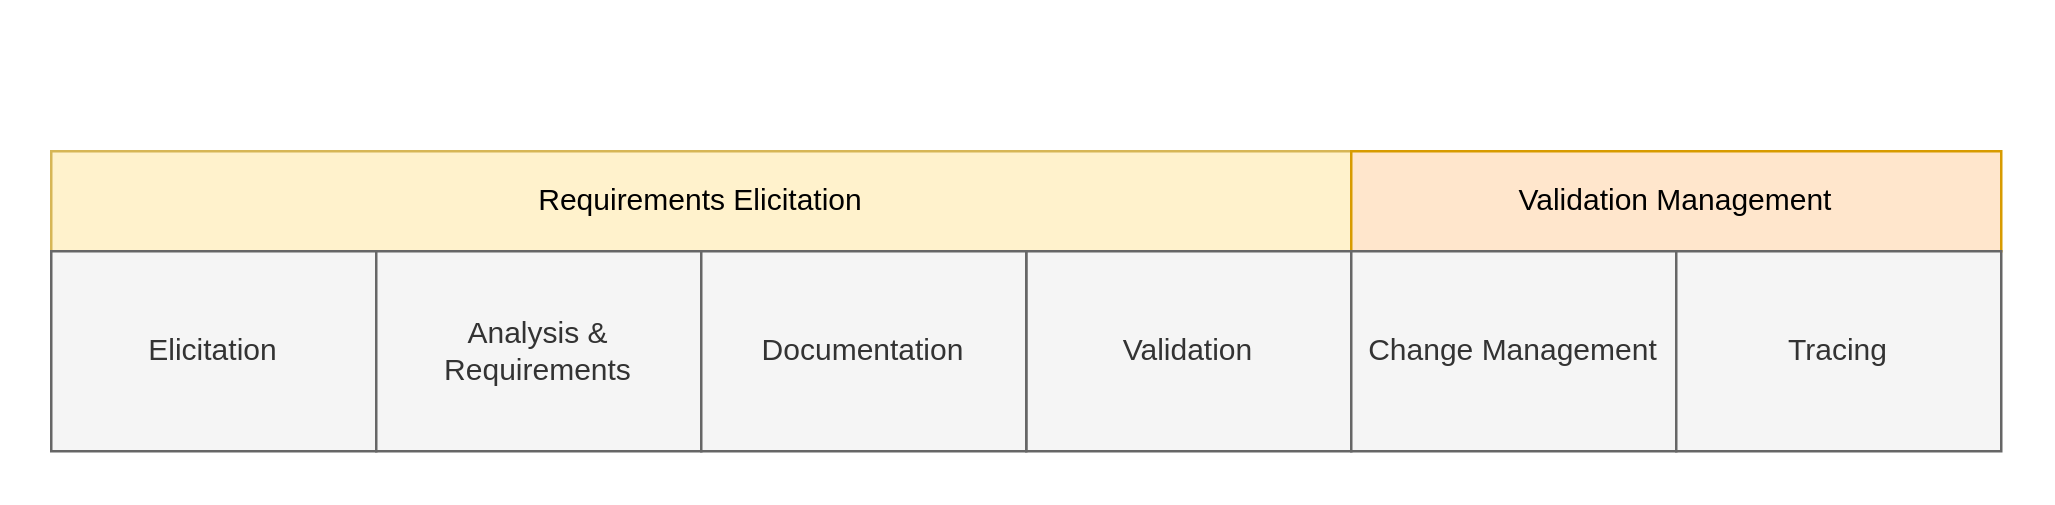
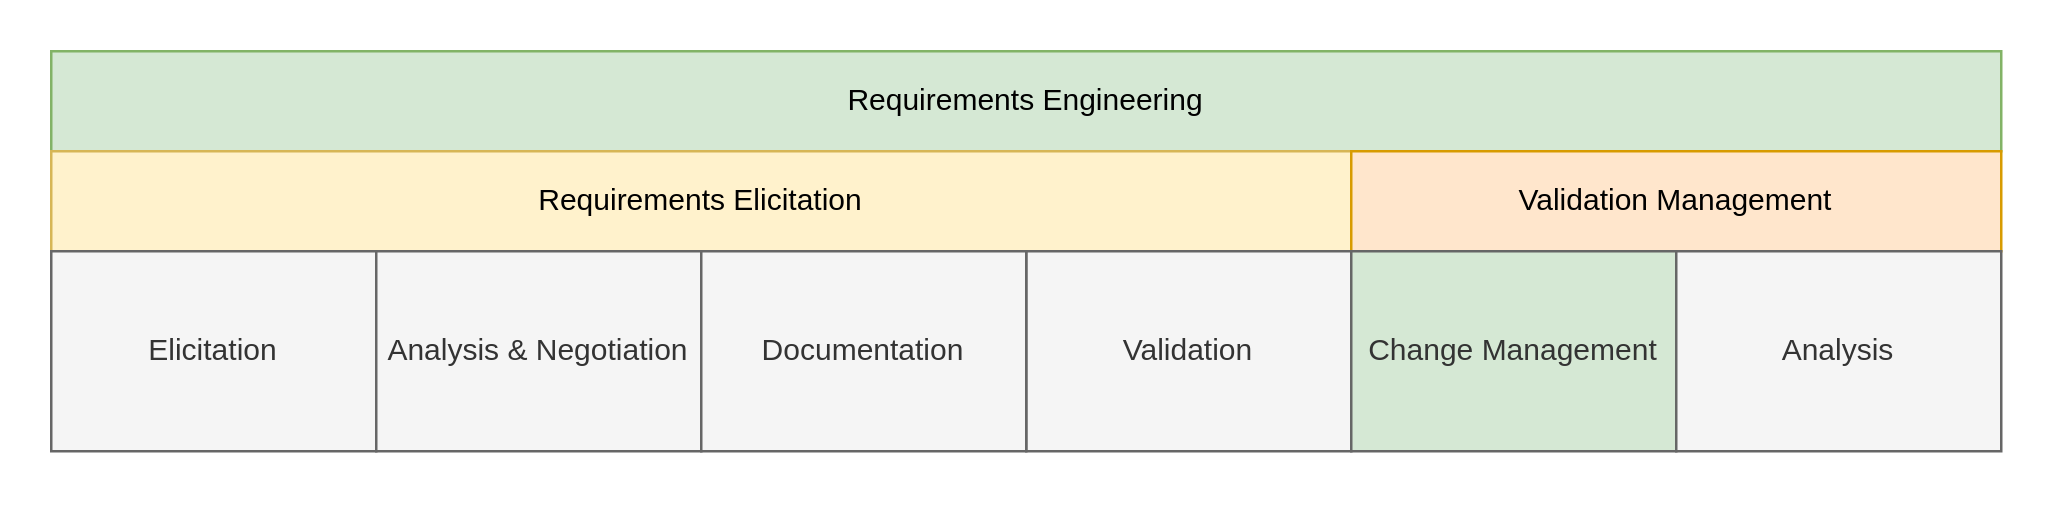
+ <mxCell id="2" value="Requirements Engineering" style="rounded=0;whiteSpace=wrap;html=1;fillColor=#d5e8d4;strokeColor=#82b366;" vertex="1" parent="1"><mxGeometry x="20" y="20" width="780" height="40" as="geometry" /></mxCell>
- <mxCell id="6" value="Analysis &amp;amp; Requirements" style="rounded=0;whiteSpace=wrap;html=1;fillColor=#f5f5f5;fontColor=#333333;strokeColor=#666666;" vertex="1" parent="1"><mxGeometry x="150" y="100" width="130" height="80" as="geometry" /></mxCell>
+ <mxCell id="6" value="Analysis &amp;amp; Negotiation" style="rounded=0;whiteSpace=wrap;html=1;fillColor=#f5f5f5;fontColor=#333333;strokeColor=#666666;" vertex="1" parent="1"><mxGeometry x="150" y="100" width="130" height="80" as="geometry" /></mxCell>
- <mxCell id="8" value="Change Management" style="rounded=0;whiteSpace=wrap;html=1;fillColor=#f5f5f5;fontColor=#333333;strokeColor=#666666;" vertex="1" parent="1"><mxGeometry x="540" y="100" width="130" height="80" as="geometry" /></mxCell>
+ <mxCell id="8" value="Change Management" style="rounded=0;whiteSpace=wrap;html=1;fillColor=#d5e8d4;fontColor=#333333;strokeColor=#666666;" vertex="1" parent="1"><mxGeometry x="540" y="100" width="130" height="80" as="geometry" /></mxCell>
- <mxCell id="9" value="Tracing" style="rounded=0;whiteSpace=wrap;html=1;fillColor=#f5f5f5;fontColor=#333333;strokeColor=#666666;" vertex="1" parent="1"><mxGeometry x="670" y="100" width="130" height="80" as="geometry" /></mxCell>
+ <mxCell id="9" value="Analysis" style="rounded=0;whiteSpace=wrap;html=1;fillColor=#f5f5f5;fontColor=#333333;strokeColor=#666666;" vertex="1" parent="1"><mxGeometry x="670" y="100" width="130" height="80" as="geometry" /></mxCell>
